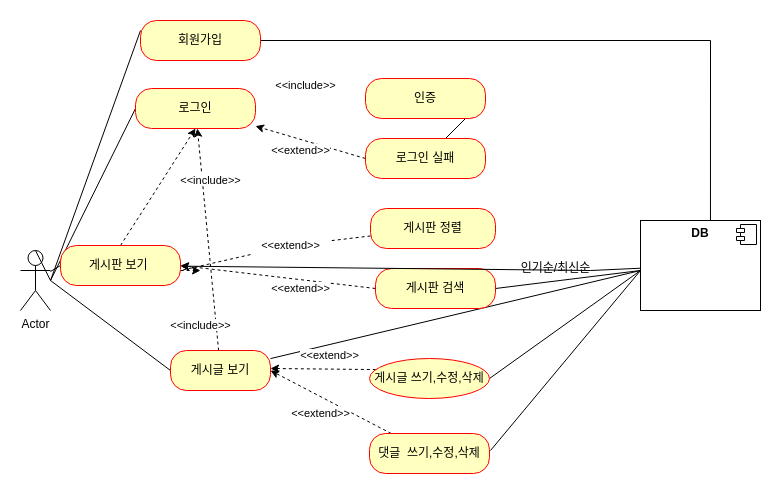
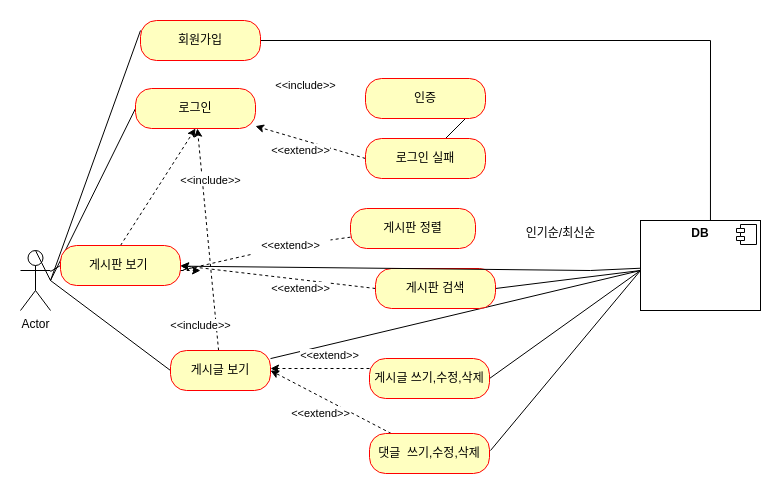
- <mxCell id="20" value="&lt;font style=&quot;vertical-align: inherit;&quot;&gt;&lt;font style=&quot;vertical-align: inherit;&quot;&gt;&lt;font style=&quot;vertical-align: inherit;&quot;&gt;&lt;font style=&quot;vertical-align: inherit;&quot;&gt;&lt;font style=&quot;vertical-align: inherit;&quot;&gt;&lt;font style=&quot;vertical-align: inherit;&quot;&gt;게시판 정렬&lt;/font&gt;&lt;/font&gt;&lt;/font&gt;&lt;/font&gt;&lt;/font&gt;&lt;/font&gt;" style="rounded=1;whiteSpace=wrap;html=1;arcSize=40;fontColor=#000000;fillColor=#ffffc0;strokeColor=#ff0000;" vertex="1" parent="1"><mxGeometry x="370" y="208" width="125" height="40" as="geometry" /></mxCell>
+ <mxCell id="20" value="&lt;font style=&quot;vertical-align: inherit;&quot;&gt;&lt;font style=&quot;vertical-align: inherit;&quot;&gt;&lt;font style=&quot;vertical-align: inherit;&quot;&gt;&lt;font style=&quot;vertical-align: inherit;&quot;&gt;&lt;font style=&quot;vertical-align: inherit;&quot;&gt;&lt;font style=&quot;vertical-align: inherit;&quot;&gt;게시판 정렬&lt;/font&gt;&lt;/font&gt;&lt;/font&gt;&lt;/font&gt;&lt;/font&gt;&lt;/font&gt;" style="rounded=1;whiteSpace=wrap;html=1;arcSize=40;fontColor=#000000;fillColor=#ffffc0;strokeColor=#ff0000;" vertex="1" parent="1"><mxGeometry x="350" y="208" width="125" height="40" as="geometry" /></mxCell>
- <mxCell id="30" value="인기순/최신순&lt;br&gt;" style="text;html=1;align=center;verticalAlign=middle;resizable=0;points=[];autosize=1;strokeColor=none;fillColor=none;" vertex="1" parent="1"><mxGeometry x="505" y="253" width="100" height="30" as="geometry" /></mxCell>
+ <mxCell id="30" value="인기순/최신순&lt;br&gt;" style="text;html=1;align=center;verticalAlign=middle;resizable=0;points=[];autosize=1;strokeColor=none;fillColor=none;" vertex="1" parent="1"><mxGeometry x="510" y="218" width="100" height="30" as="geometry" /></mxCell>
- <mxCell id="26" value="&lt;font style=&quot;vertical-align: inherit;&quot;&gt;&lt;font style=&quot;vertical-align: inherit;&quot;&gt;&lt;font style=&quot;vertical-align: inherit;&quot;&gt;&lt;font style=&quot;vertical-align: inherit;&quot;&gt;&lt;font style=&quot;vertical-align: inherit;&quot;&gt;&lt;font style=&quot;vertical-align: inherit;&quot;&gt;게시글 쓰기,수정,삭제&lt;/font&gt;&lt;/font&gt;&lt;/font&gt;&lt;/font&gt;&lt;/font&gt;&lt;/font&gt;" style="ellipse;whiteSpace=wrap;html=1;arcSize=40;fontColor=#000000;fillColor=#ffffc0;strokeColor=#ff0000;" vertex="1" parent="1"><mxGeometry x="369" y="358" width="120" height="40" as="geometry" /></mxCell>
+ <mxCell id="26" value="&lt;font style=&quot;vertical-align: inherit;&quot;&gt;&lt;font style=&quot;vertical-align: inherit;&quot;&gt;&lt;font style=&quot;vertical-align: inherit;&quot;&gt;&lt;font style=&quot;vertical-align: inherit;&quot;&gt;&lt;font style=&quot;vertical-align: inherit;&quot;&gt;&lt;font style=&quot;vertical-align: inherit;&quot;&gt;게시글 쓰기,수정,삭제&lt;/font&gt;&lt;/font&gt;&lt;/font&gt;&lt;/font&gt;&lt;/font&gt;&lt;/font&gt;" style="rounded=1;whiteSpace=wrap;html=1;arcSize=40;fontColor=#000000;fillColor=#ffffc0;strokeColor=#ff0000;" vertex="1" parent="1"><mxGeometry x="369" y="358" width="120" height="40" as="geometry" /></mxCell>
